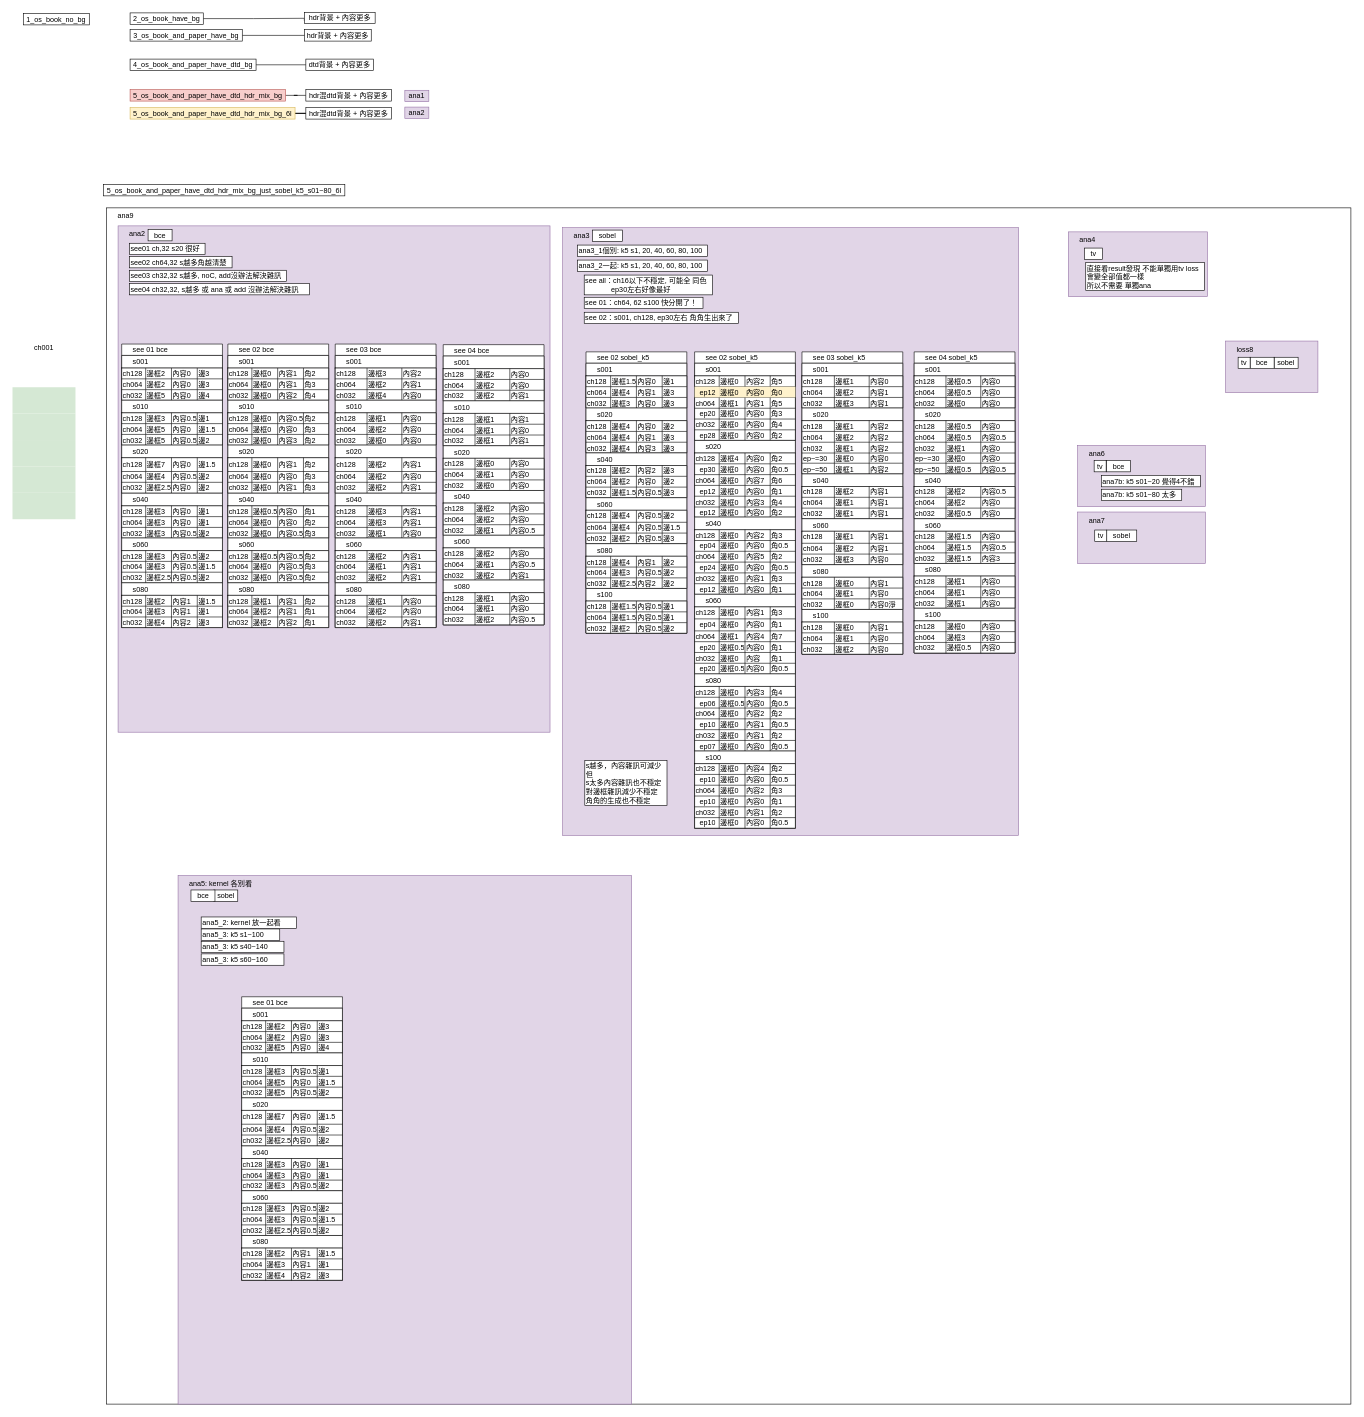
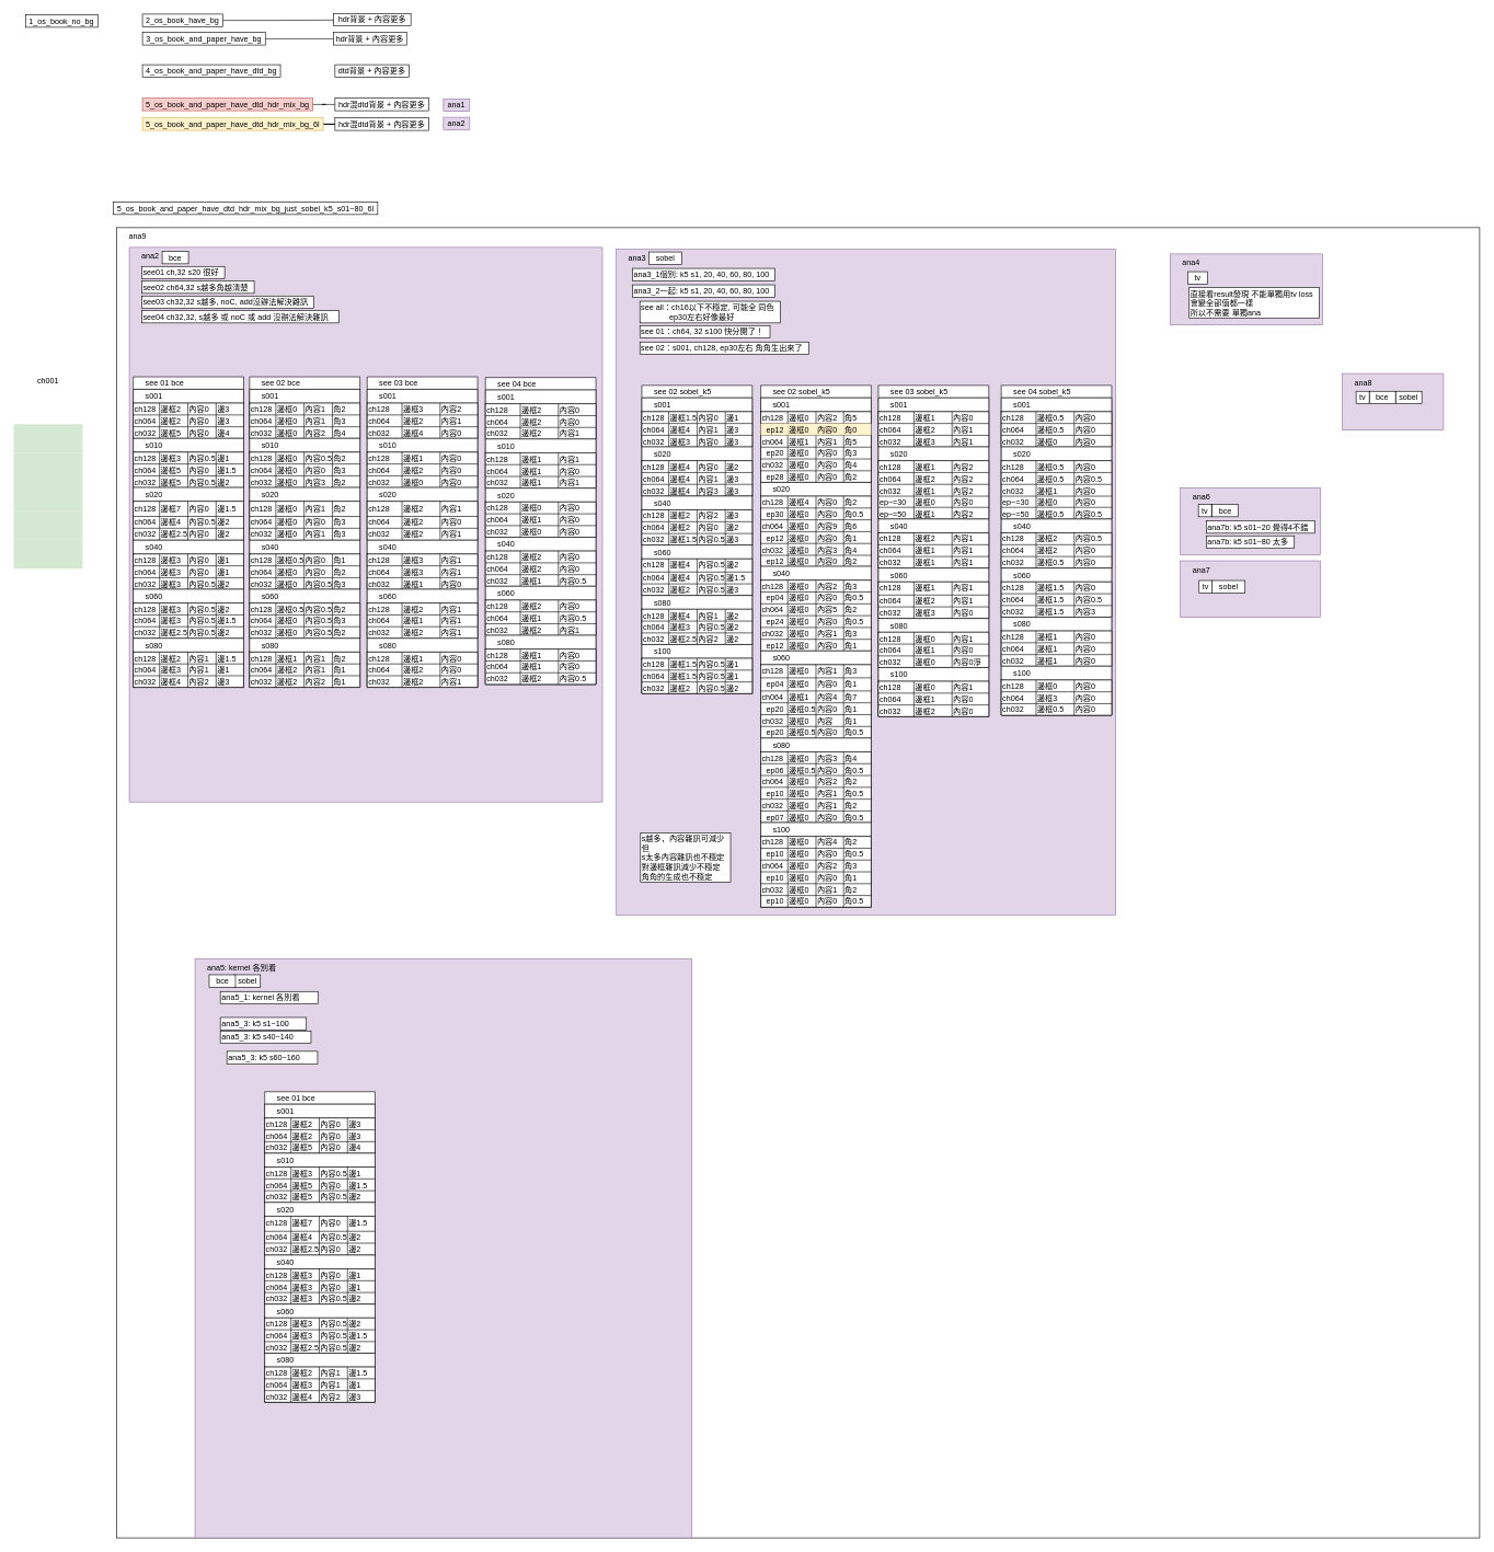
- <mxCell id="1013" style="edgeStyle=orthogonalEdgeStyle;rounded=0;orthogonalLoop=1;jettySize=auto;html=1;endArrow=none;endFill=0;" edge="1" parent="1" source="1014" target="1016"><mxGeometry relative="1" as="geometry" /></mxCell>
- <mxCell id="15" value="see04 ch32,32, s越多 或 ana 或 add 沒辦法解決雜訊" style="rounded=0;whiteSpace=wrap;align=left;" vertex="1" parent="10"><mxGeometry x="19" y="96" width="300" height="19" as="geometry" /></mxCell>
+ <mxCell id="15" value="see04 ch32,32, s越多 或 noC 或 add 沒辦法解決雜訊" style="rounded=0;whiteSpace=wrap;align=left;" vertex="1" parent="10"><mxGeometry x="19" y="96" width="300" height="19" as="geometry" /></mxCell>
- <mxCell id="508" value="see 01：ch64, 62 s100 快分開了！" style="rounded=0;whiteSpace=wrap;align=left;" vertex="1" parent="503"><mxGeometry x="36.006" y="116" width="198" height="19" as="geometry" /></mxCell>
+ <mxCell id="508" value="see 01：ch64, 32 s100 快分開了！" style="rounded=0;whiteSpace=wrap;align=left;" vertex="1" parent="503"><mxGeometry x="36.006" y="116" width="198" height="19" as="geometry" /></mxCell>
- <mxCell id="993" value="     loss8" style="rounded=0;whiteSpace=wrap;container=1;fillColor=#e1d5e7;verticalAlign=top;align=left;strokeColor=#9673a6;" vertex="1" parent="9"><mxGeometry x="1865" y="222" width="154" height="86" as="geometry" /></mxCell>
+ <mxCell id="993" value="     ana8" style="rounded=0;whiteSpace=wrap;container=1;fillColor=#e1d5e7;verticalAlign=top;align=left;strokeColor=#9673a6;" vertex="1" parent="9"><mxGeometry x="1865" y="222" width="154" height="86" as="geometry" /></mxCell>
- <mxCell id="744" value="&lt;span style=&quot;color: rgb(0 , 0 , 0)&quot;&gt;內容7&lt;/span&gt;" style="shape=partialRectangle;html=1;whiteSpace=wrap;connectable=0;overflow=hidden;fillColor=none;top=0;left=0;bottom=0;right=0;pointerEvents=1;fontColor=#97D077;align=left;" vertex="1" parent="741"><mxGeometry x="84" width="42" height="18" as="geometry"><mxRectangle width="42" height="18" as="alternateBounds" /></mxGeometry></mxCell>
+ <mxCell id="744" value="&lt;span style=&quot;color: rgb(0 , 0 , 0)&quot;&gt;內容9&lt;/span&gt;" style="shape=partialRectangle;html=1;whiteSpace=wrap;connectable=0;overflow=hidden;fillColor=none;top=0;left=0;bottom=0;right=0;pointerEvents=1;fontColor=#97D077;align=left;" vertex="1" parent="741"><mxGeometry x="84" width="42" height="18" as="geometry"><mxRectangle width="42" height="18" as="alternateBounds" /></mxGeometry></mxCell>
+ <mxCell id="397" value="ana5_1: kernel 各別看" style="rounded=0;whiteSpace=wrap;align=left;" vertex="1" parent="392"><mxGeometry x="38.5" y="49.5" width="149" height="19" as="geometry" /></mxCell>
- <mxCell id="396" value="ana5_2: kernel 放一起看" style="rounded=0;whiteSpace=wrap;align=left;" vertex="1" parent="392"><mxGeometry x="38.5" y="69" width="159" height="19" as="geometry" /></mxCell>
- <mxCell id="393" value="ana5_3: k5 s60~160" style="rounded=0;whiteSpace=wrap;align=left;" vertex="1" parent="392"><mxGeometry x="38.5" y="130.5" width="138" height="19" as="geometry" /></mxCell>
+ <mxCell id="393" value="ana5_3: k5 s60~160" style="rounded=0;whiteSpace=wrap;align=left;" vertex="1" parent="392"><mxGeometry x="48.5" y="140.5" width="138" height="19" as="geometry" /></mxCell>
